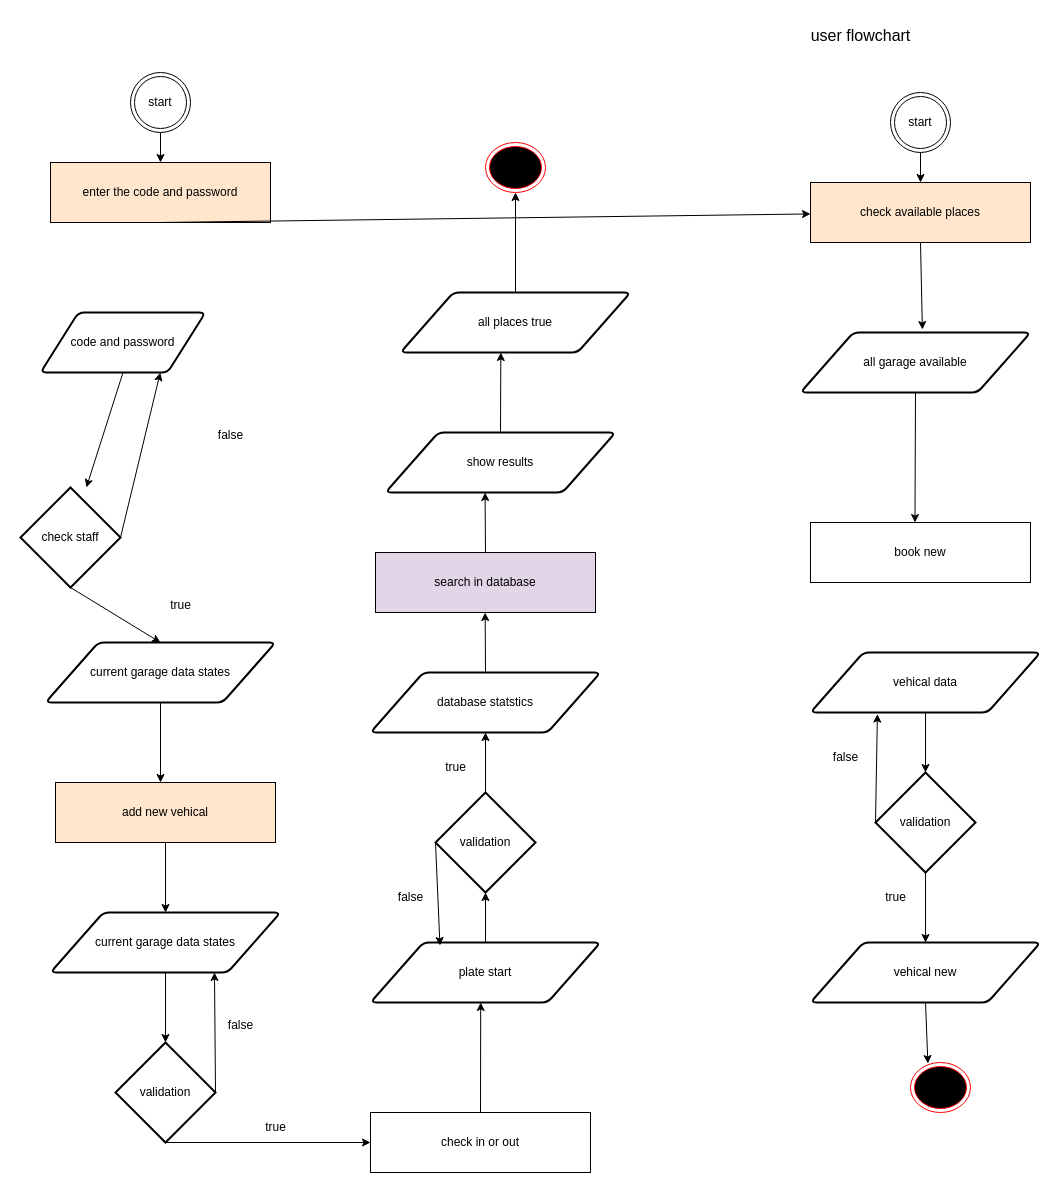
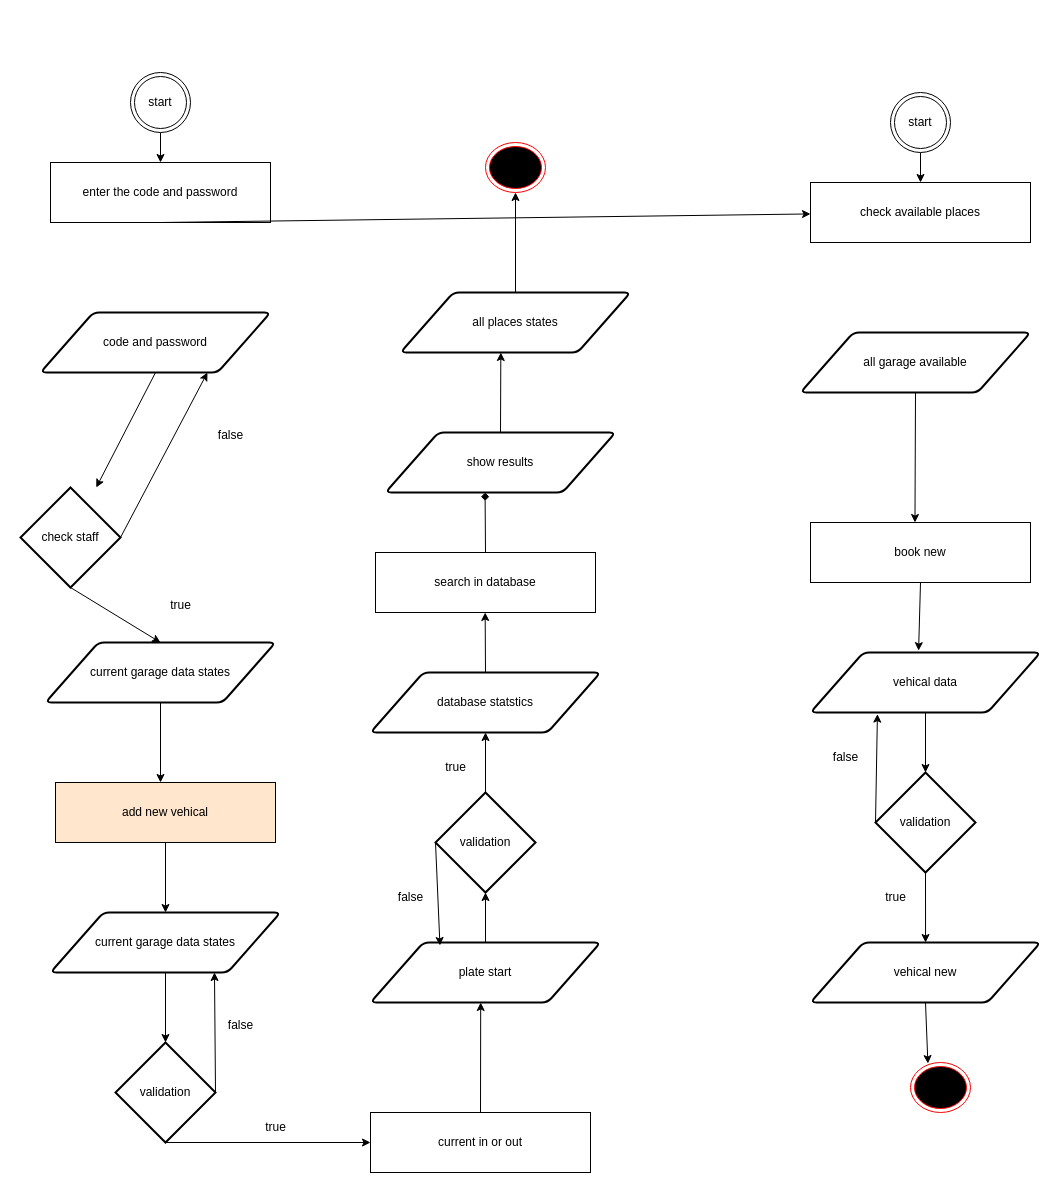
- <mxCell id="42" value="&lt;font style=&quot;font-size: 16px;&quot;&gt;user flowchart&lt;/font&gt;" style="text;html=1;align=center;verticalAlign=middle;resizable=0;points=[];autosize=1;strokeColor=none;fillColor=none;" vertex="1" parent="1"><mxGeometry x="800" y="20" width="120" height="30" as="geometry" /></mxCell>
- <mxCell id="11" value="enter the code and password" style="whiteSpace=wrap;html=1;fillColor=#ffe6cc;" vertex="1" parent="1"><mxGeometry x="50" y="162" width="220" height="60" as="geometry" /></mxCell>
+ <mxCell id="11" value="enter the code and password" style="whiteSpace=wrap;html=1;" vertex="1" parent="1"><mxGeometry x="50" y="162" width="220" height="60" as="geometry" /></mxCell>
- <mxCell id="47" value="check available places" style="whiteSpace=wrap;html=1;fillColor=#ffe6cc;" vertex="1" parent="1"><mxGeometry x="810" y="182" width="220" height="60" as="geometry" /></mxCell>
+ <mxCell id="47" value="check available places" style="whiteSpace=wrap;html=1;" vertex="1" parent="1"><mxGeometry x="810" y="182" width="220" height="60" as="geometry" /></mxCell>
- <mxCell id="48" style="edgeStyle=none;html=1;exitX=0.5;exitY=1;exitDx=0;exitDy=0;entryX=0.53;entryY=-0.05;entryDx=0;entryDy=0;entryPerimeter=0;" edge="1" parent="1" source="47" target="46"><mxGeometry relative="1" as="geometry" /></mxCell>
- <mxCell id="40" value="all places true" style="shape=parallelogram;html=1;strokeWidth=2;perimeter=parallelogramPerimeter;whiteSpace=wrap;rounded=1;arcSize=12;size=0.23;" vertex="1" parent="1"><mxGeometry x="400" y="292" width="230" height="60" as="geometry" /></mxCell>
+ <mxCell id="40" value="all places states" style="shape=parallelogram;html=1;strokeWidth=2;perimeter=parallelogramPerimeter;whiteSpace=wrap;rounded=1;arcSize=12;size=0.23;" vertex="1" parent="1"><mxGeometry x="400" y="292" width="230" height="60" as="geometry" /></mxCell>
- <mxCell id="5" value="code and password" style="shape=parallelogram;html=1;strokeWidth=2;perimeter=parallelogramPerimeter;whiteSpace=wrap;rounded=1;arcSize=12;size=0.23;" vertex="1" parent="1"><mxGeometry x="40" y="312" width="165" height="60" as="geometry" /></mxCell>
+ <mxCell id="5" value="code and password" style="shape=parallelogram;html=1;strokeWidth=2;perimeter=parallelogramPerimeter;whiteSpace=wrap;rounded=1;arcSize=12;size=0.23;" vertex="1" parent="1"><mxGeometry x="40" y="312" width="230" height="60" as="geometry" /></mxCell>
- <mxCell id="38" style="edgeStyle=none;html=1;exitX=0.5;exitY=0;exitDx=0;exitDy=0;entryX=0.433;entryY=1;entryDx=0;entryDy=0;entryPerimeter=0;" edge="1" parent="1" source="35" target="37"><mxGeometry relative="1" as="geometry" /></mxCell>
+ <mxCell id="38" style="edgeStyle=none;html=1;exitX=0.5;exitY=0;exitDx=0;exitDy=0;entryX=0.433;entryY=1;entryDx=0;entryDy=0;entryPerimeter=0;endArrow=diamond;" edge="1" parent="1" source="35" target="37"><mxGeometry relative="1" as="geometry" /></mxCell>
- <mxCell id="35" value="search in database" style="whiteSpace=wrap;html=1;fillColor=#e1d5e7;" vertex="1" parent="1"><mxGeometry x="375" y="552" width="220" height="60" as="geometry" /></mxCell>
+ <mxCell id="35" value="search in database" style="whiteSpace=wrap;html=1;" vertex="1" parent="1"><mxGeometry x="375" y="552" width="220" height="60" as="geometry" /></mxCell>
+ <mxCell id="51" style="edgeStyle=none;html=1;exitX=0.5;exitY=1;exitDx=0;exitDy=0;entryX=0.47;entryY=-0.031;entryDx=0;entryDy=0;entryPerimeter=0;" edge="1" parent="1" source="49" target="50"><mxGeometry relative="1" as="geometry" /></mxCell>
- <mxCell id="25" value="check in or out" style="whiteSpace=wrap;html=1;" vertex="1" parent="1"><mxGeometry x="370" width="220" height="60" as="geometry" y="1112" /></mxCell>
+ <mxCell id="25" value="current in or out" style="whiteSpace=wrap;html=1;" vertex="1" parent="1"><mxGeometry x="370" width="220" height="60" as="geometry" y="1112" /></mxCell>
